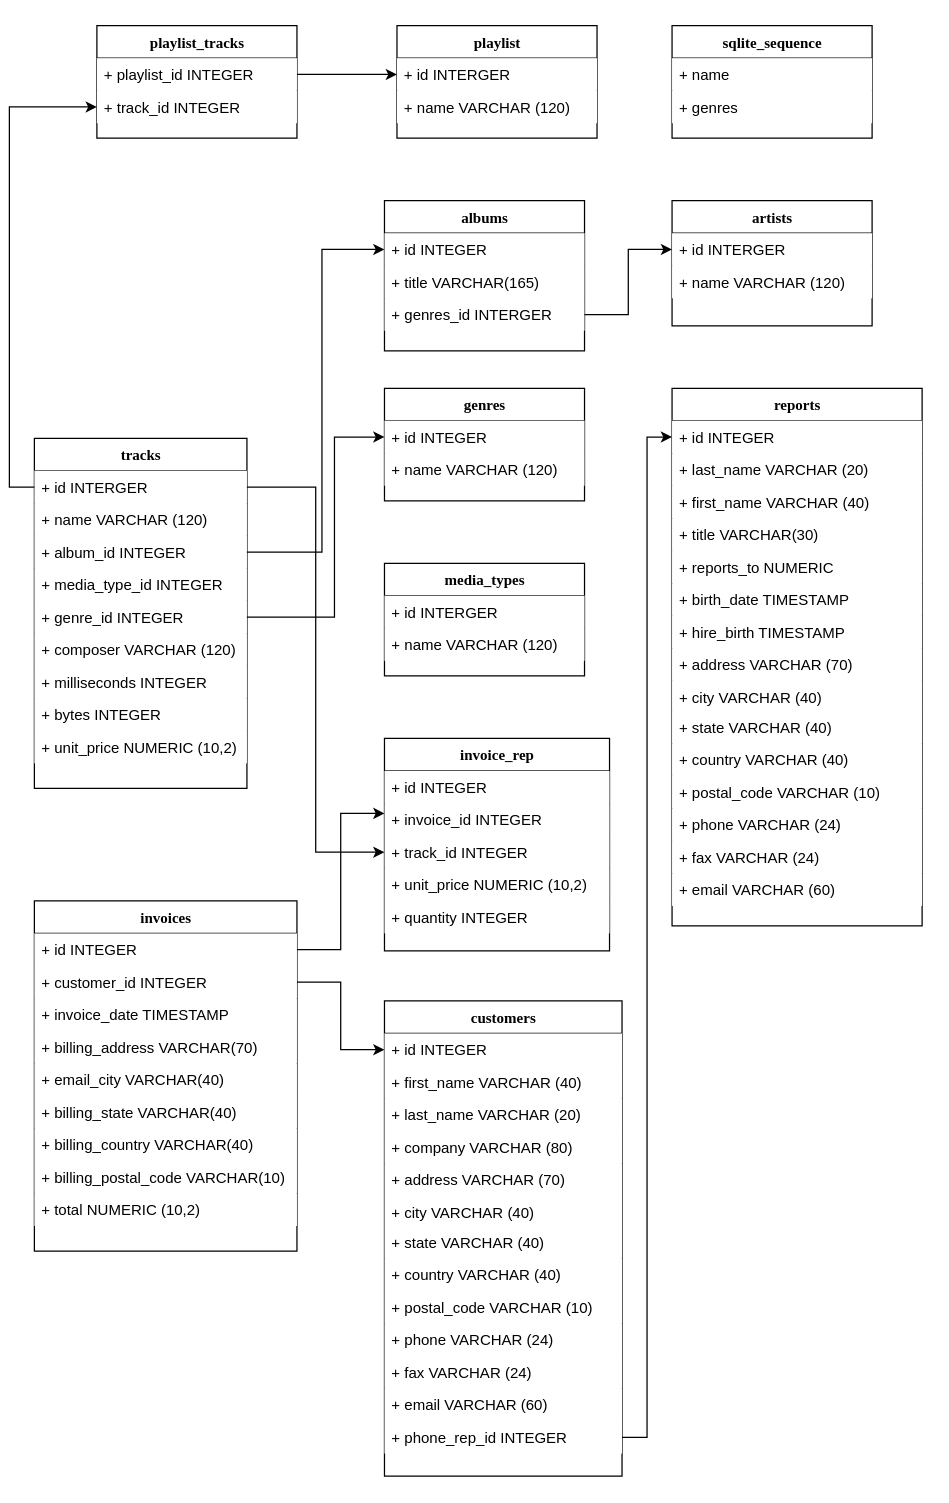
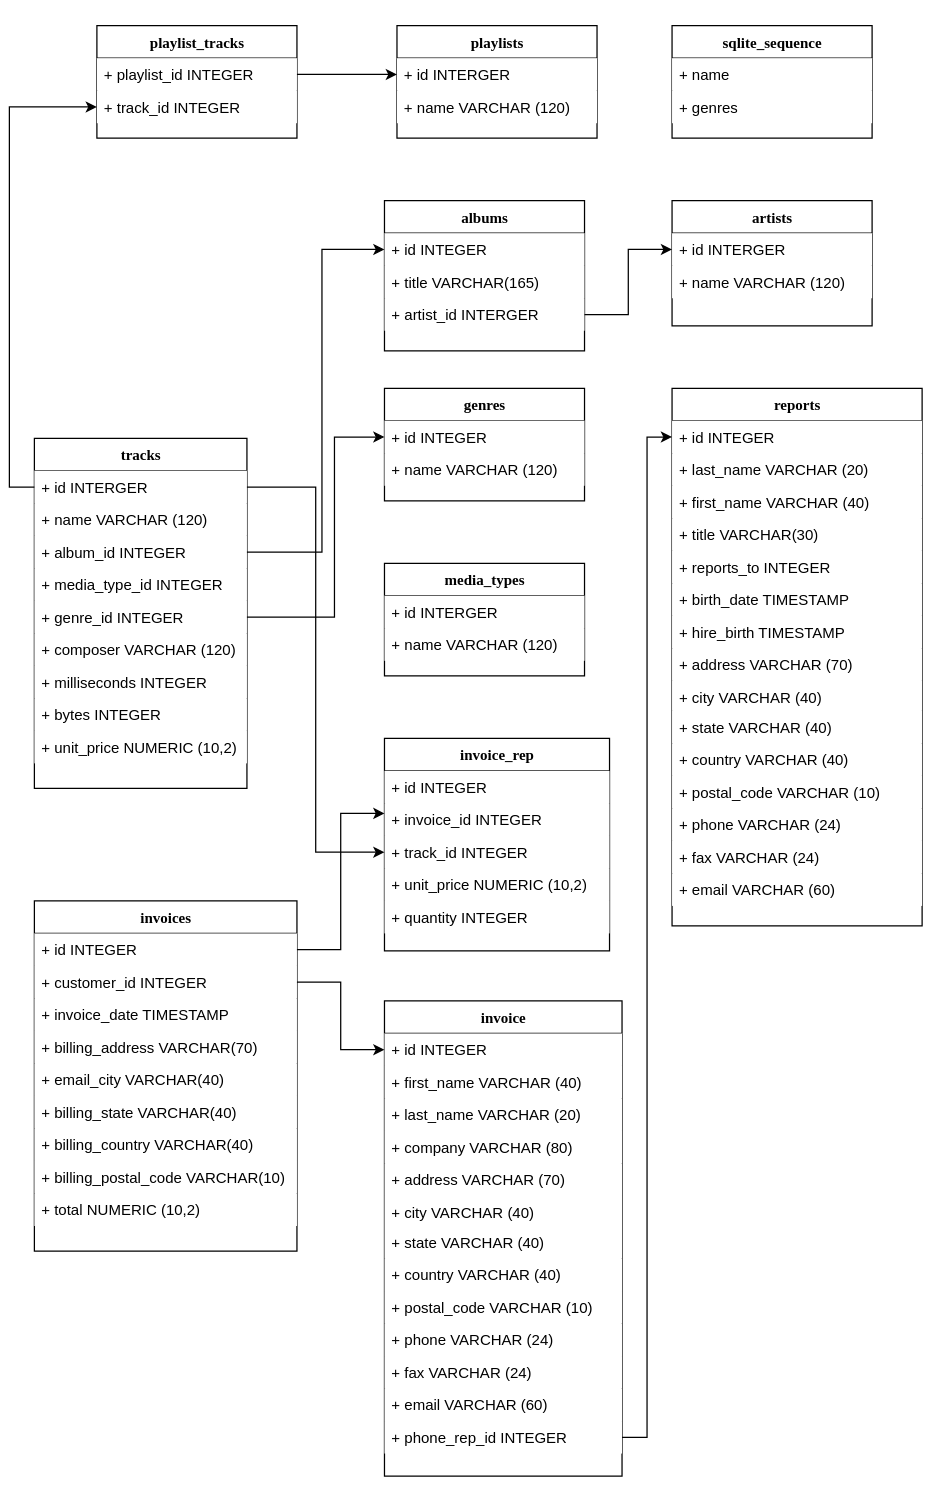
- <mxCell id="48" value="playlist" style="swimlane;html=1;fontStyle=1;align=center;verticalAlign=top;childLayout=stackLayout;horizontal=1;startSize=26;horizontalStack=0;resizeParent=1;resizeLast=0;collapsible=1;marginBottom=0;swimlaneFillColor=#ffffff;rounded=0;shadow=0;comic=0;labelBackgroundColor=none;strokeWidth=1;fontFamily=Verdana;fontSize=12;fillColor=default;gradientColor=none;" parent="1" vertex="1"><mxGeometry x="310" y="20" width="160" height="90" as="geometry" /></mxCell>
+ <mxCell id="48" value="playlists" style="swimlane;html=1;fontStyle=1;align=center;verticalAlign=top;childLayout=stackLayout;horizontal=1;startSize=26;horizontalStack=0;resizeParent=1;resizeLast=0;collapsible=1;marginBottom=0;swimlaneFillColor=#ffffff;rounded=0;shadow=0;comic=0;labelBackgroundColor=none;strokeWidth=1;fontFamily=Verdana;fontSize=12;fillColor=default;gradientColor=none;" parent="1" vertex="1"><mxGeometry x="310" y="20" width="160" height="90" as="geometry" /></mxCell>
- <mxCell id="5" value="+ genres_id INTERGER" style="text;html=1;strokeColor=none;fillColor=default;align=left;verticalAlign=top;spacingLeft=4;spacingRight=4;whiteSpace=wrap;overflow=hidden;rotatable=0;points=[[0,0.5],[1,0.5]];portConstraint=eastwest;" parent="2" vertex="1"><mxGeometry y="78" width="160" height="26" as="geometry" /></mxCell>
+ <mxCell id="5" value="+ artist_id INTERGER" style="text;html=1;strokeColor=none;fillColor=default;align=left;verticalAlign=top;spacingLeft=4;spacingRight=4;whiteSpace=wrap;overflow=hidden;rotatable=0;points=[[0,0.5],[1,0.5]];portConstraint=eastwest;" parent="2" vertex="1"><mxGeometry y="78" width="160" height="26" as="geometry" /></mxCell>
- <mxCell id="69" value="+ reports_to NUMERIC" style="text;html=1;strokeColor=none;fillColor=default;align=left;verticalAlign=top;spacingLeft=4;spacingRight=4;whiteSpace=wrap;overflow=hidden;rotatable=0;points=[[0,0.5],[1,0.5]];portConstraint=eastwest;" parent="64" vertex="1"><mxGeometry y="130" width="200" height="26" as="geometry" /></mxCell>
+ <mxCell id="69" value="+ reports_to INTEGER" style="text;html=1;strokeColor=none;fillColor=default;align=left;verticalAlign=top;spacingLeft=4;spacingRight=4;whiteSpace=wrap;overflow=hidden;rotatable=0;points=[[0,0.5],[1,0.5]];portConstraint=eastwest;" parent="64" vertex="1"><mxGeometry y="130" width="200" height="26" as="geometry" /></mxCell>
- <mxCell id="9" value="customers" style="swimlane;html=1;fontStyle=1;align=center;verticalAlign=top;childLayout=stackLayout;horizontal=1;startSize=26;horizontalStack=0;resizeParent=1;resizeLast=0;collapsible=1;marginBottom=0;swimlaneFillColor=#ffffff;rounded=0;shadow=0;comic=0;labelBackgroundColor=none;strokeWidth=1;fillColor=none;fontFamily=Verdana;fontSize=12" parent="1" vertex="1"><mxGeometry x="300" y="800" width="190" height="380" as="geometry" /></mxCell>
+ <mxCell id="9" value="invoice" style="swimlane;html=1;fontStyle=1;align=center;verticalAlign=top;childLayout=stackLayout;horizontal=1;startSize=26;horizontalStack=0;resizeParent=1;resizeLast=0;collapsible=1;marginBottom=0;swimlaneFillColor=#ffffff;rounded=0;shadow=0;comic=0;labelBackgroundColor=none;strokeWidth=1;fillColor=none;fontFamily=Verdana;fontSize=12" parent="1" vertex="1"><mxGeometry x="300" y="800" width="190" height="380" as="geometry" /></mxCell>
